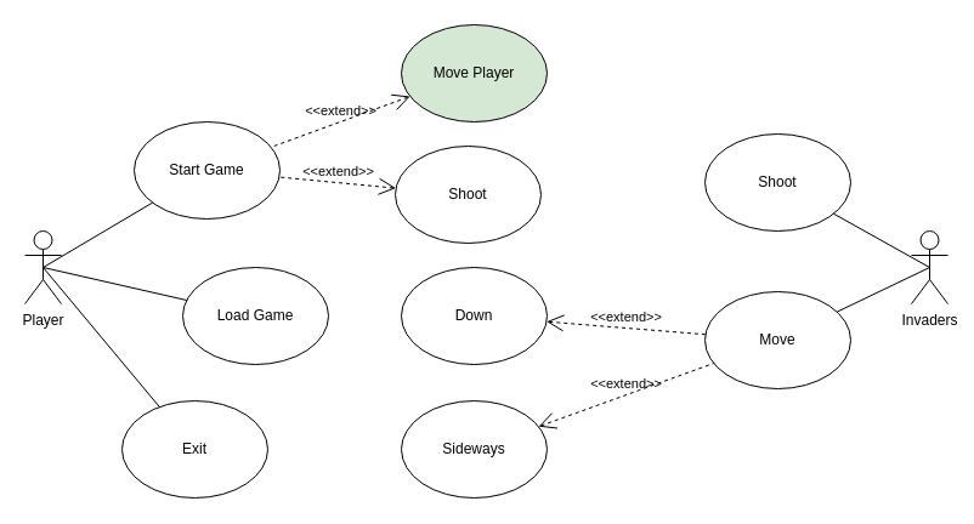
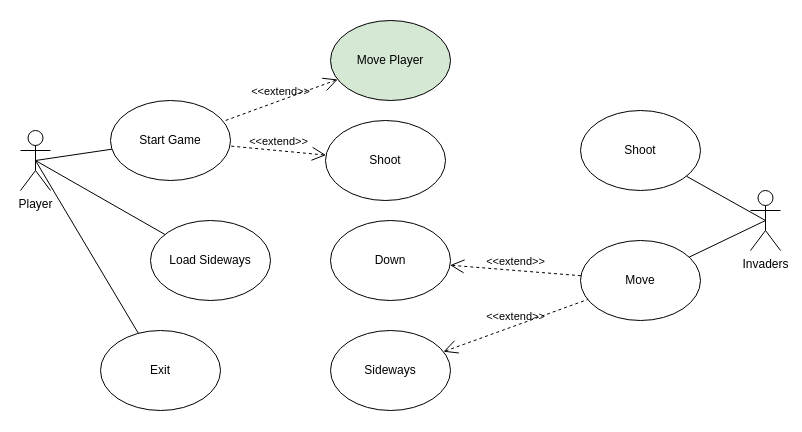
- <mxCell id="3" value="Player" style="shape=umlActor;verticalLabelPosition=bottom;verticalAlign=top;html=1;" vertex="1" parent="1"><mxGeometry x="20" y="190" width="30" height="60" as="geometry" /></mxCell>
+ <mxCell id="3" value="Player" style="shape=umlActor;verticalLabelPosition=bottom;verticalAlign=top;html=1;" vertex="1" parent="1"><mxGeometry x="20" y="130" width="30" height="60" as="geometry" /></mxCell>
- <mxCell id="6" value="Load Game" style="ellipse;whiteSpace=wrap;html=1;" vertex="1" parent="1"><mxGeometry x="150" y="220" width="120" height="80" as="geometry" /></mxCell>
+ <mxCell id="6" value="Load Sideways" style="ellipse;whiteSpace=wrap;html=1;" vertex="1" parent="1"><mxGeometry x="150" y="220" width="120" height="80" as="geometry" /></mxCell>
